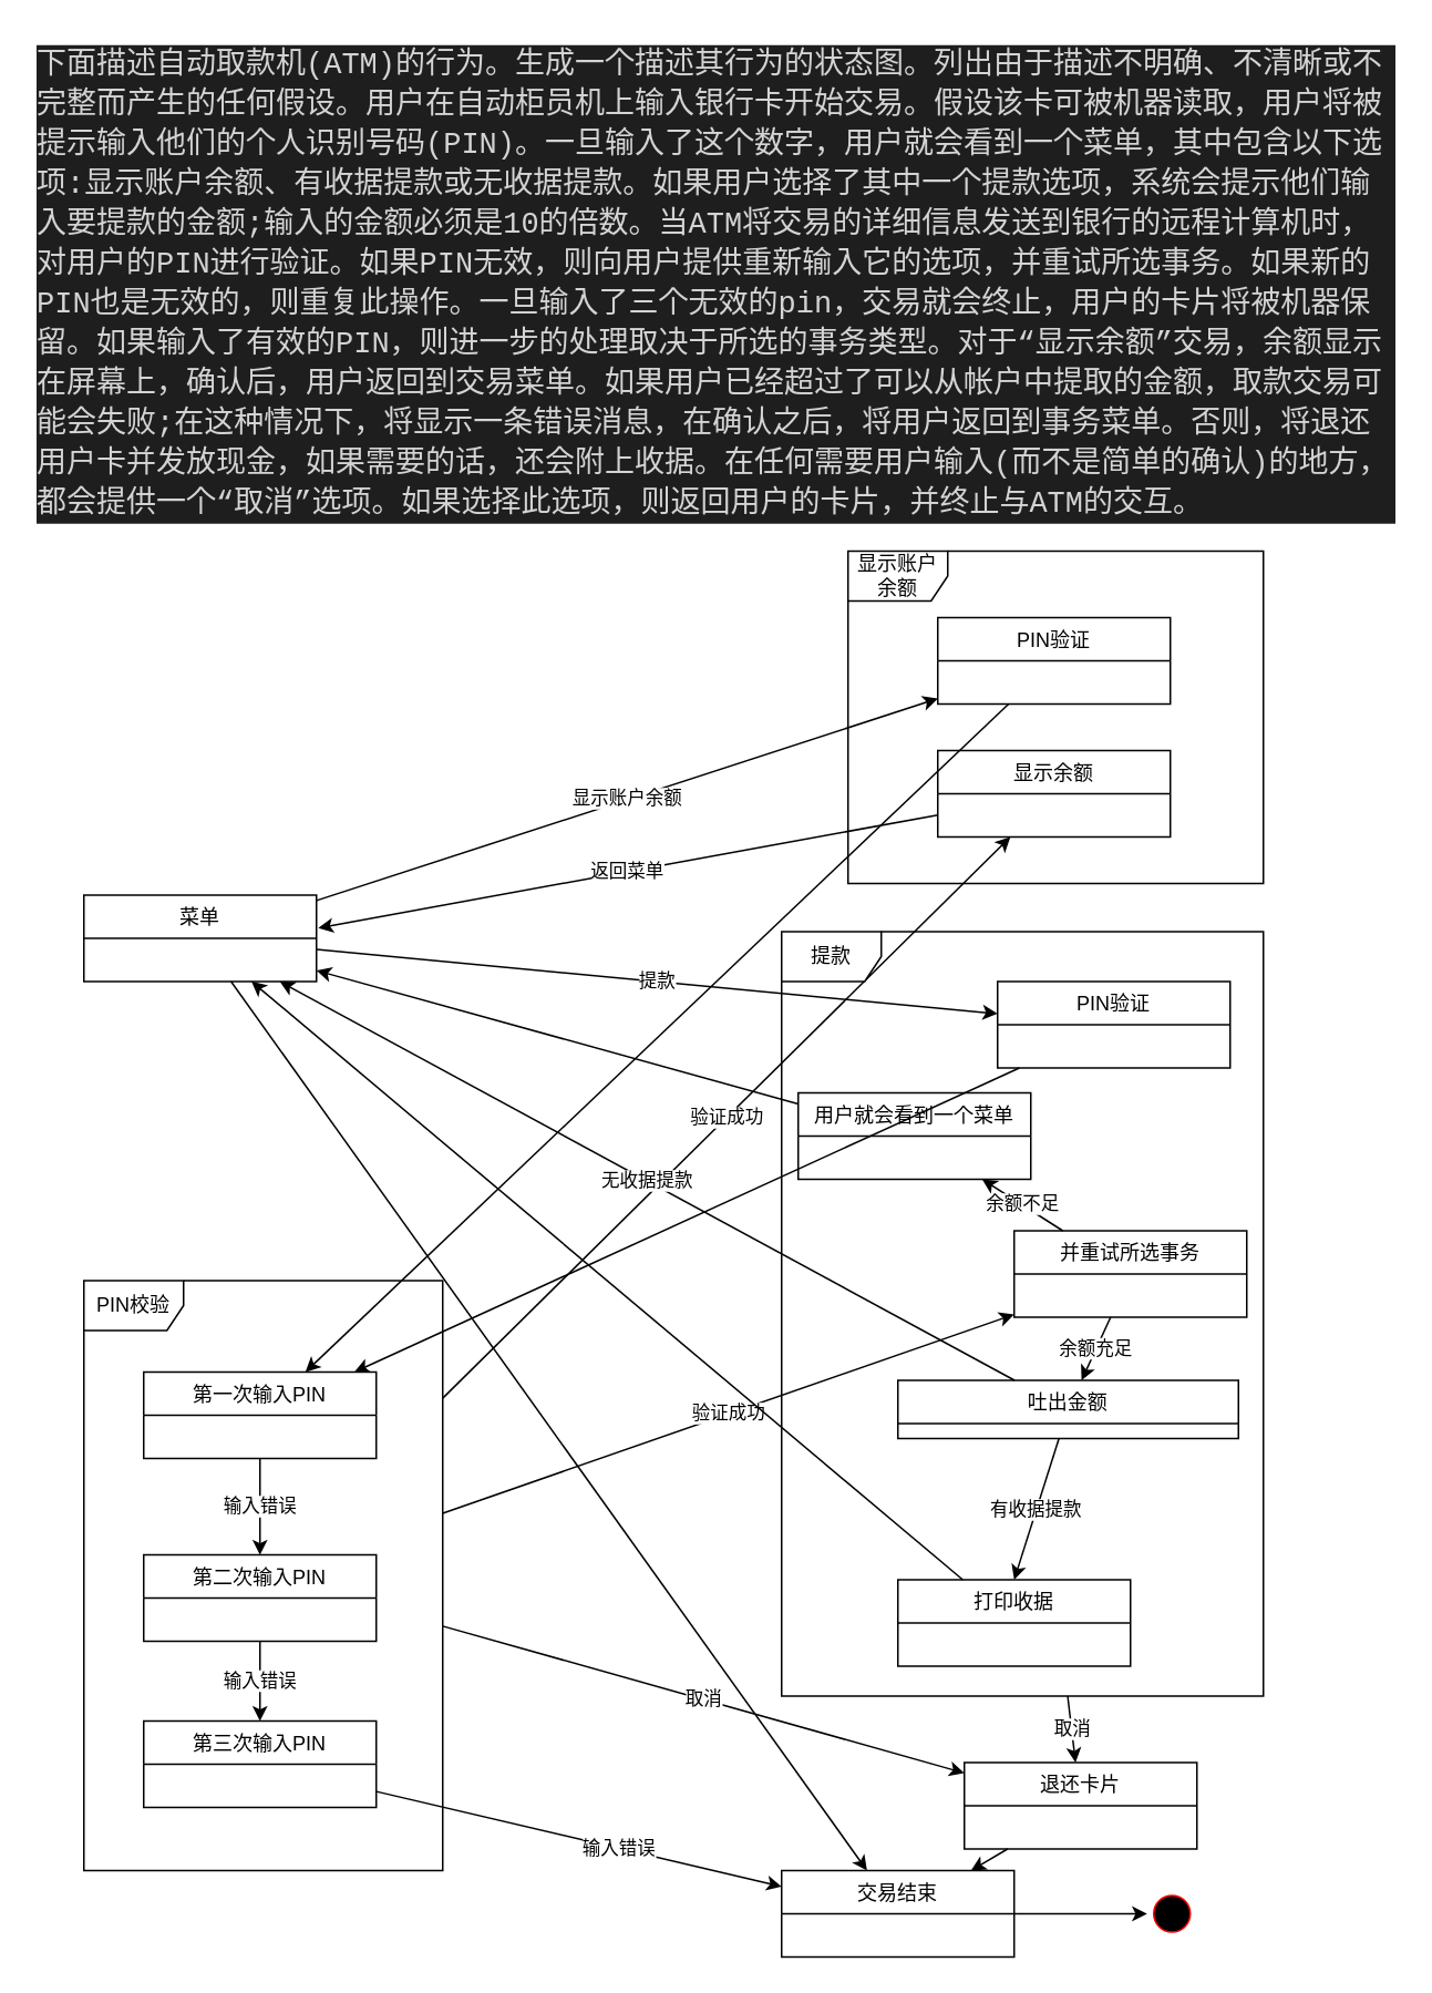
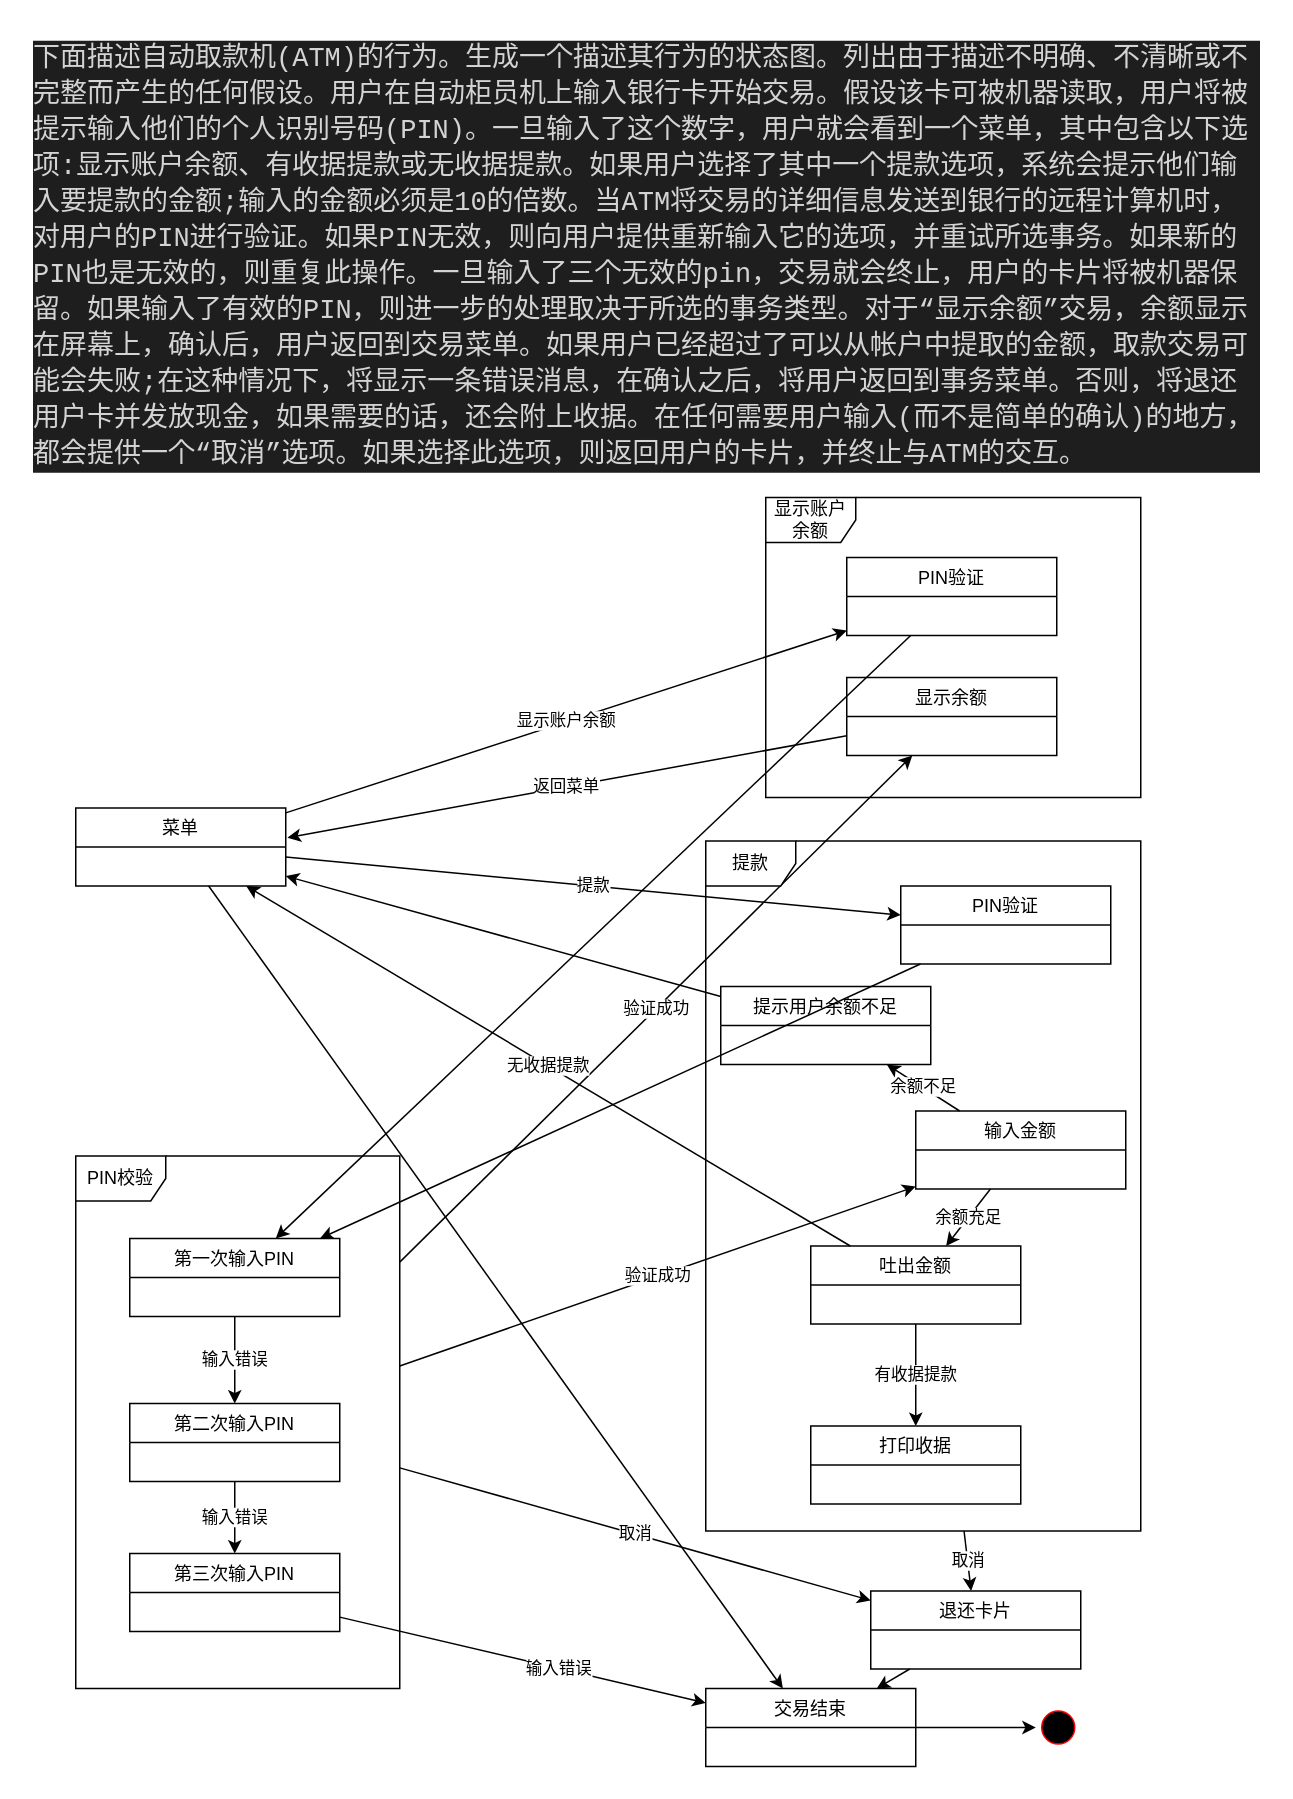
- <mxCell id="36" value="用户就会看到一个菜单" style="swimlane;fontStyle=0;childLayout=stackLayout;horizontal=1;startSize=26;fillColor=none;horizontalStack=0;resizeParent=1;resizeParentMax=0;resizeLast=0;collapsible=1;marginBottom=0;" vertex="1" parent="1"><mxGeometry x="480" y="657" width="140" height="52" as="geometry" /></mxCell>
+ <mxCell id="36" value="提示用户余额不足" style="swimlane;fontStyle=0;childLayout=stackLayout;horizontal=1;startSize=26;fillColor=none;horizontalStack=0;resizeParent=1;resizeParentMax=0;resizeLast=0;collapsible=1;marginBottom=0;" vertex="1" parent="1"><mxGeometry x="480" y="657" width="140" height="52" as="geometry" /></mxCell>
- <mxCell id="31" value="并重试所选事务" style="swimlane;fontStyle=0;childLayout=stackLayout;horizontal=1;startSize=26;fillColor=none;horizontalStack=0;resizeParent=1;resizeParentMax=0;resizeLast=0;collapsible=1;marginBottom=0;" vertex="1" parent="1"><mxGeometry x="610" y="740" width="140" height="52" as="geometry" /></mxCell>
+ <mxCell id="31" value="输入金额" style="swimlane;fontStyle=0;childLayout=stackLayout;horizontal=1;startSize=26;fillColor=none;horizontalStack=0;resizeParent=1;resizeParentMax=0;resizeLast=0;collapsible=1;marginBottom=0;" vertex="1" parent="1"><mxGeometry x="610" y="740" width="140" height="52" as="geometry" /></mxCell>
- <mxCell id="37" style="edgeStyle=none;html=1;" edge="1" parent="1" source="38" target="6"><mxGeometry relative="1" as="geometry" /></mxCell>
- <mxCell id="34" value="吐出金额" style="swimlane;fontStyle=0;childLayout=stackLayout;horizontal=1;startSize=26;fillColor=none;horizontalStack=0;resizeParent=1;resizeParentMax=0;resizeLast=0;collapsible=1;marginBottom=0;" vertex="1" parent="1"><mxGeometry x="540" y="830" width="205" height="35" as="geometry" /></mxCell>
+ <mxCell id="34" value="吐出金额" style="swimlane;fontStyle=0;childLayout=stackLayout;horizontal=1;startSize=26;fillColor=none;horizontalStack=0;resizeParent=1;resizeParentMax=0;resizeLast=0;collapsible=1;marginBottom=0;" vertex="1" parent="1"><mxGeometry x="540" y="830" width="140" height="52" as="geometry" /></mxCell>
